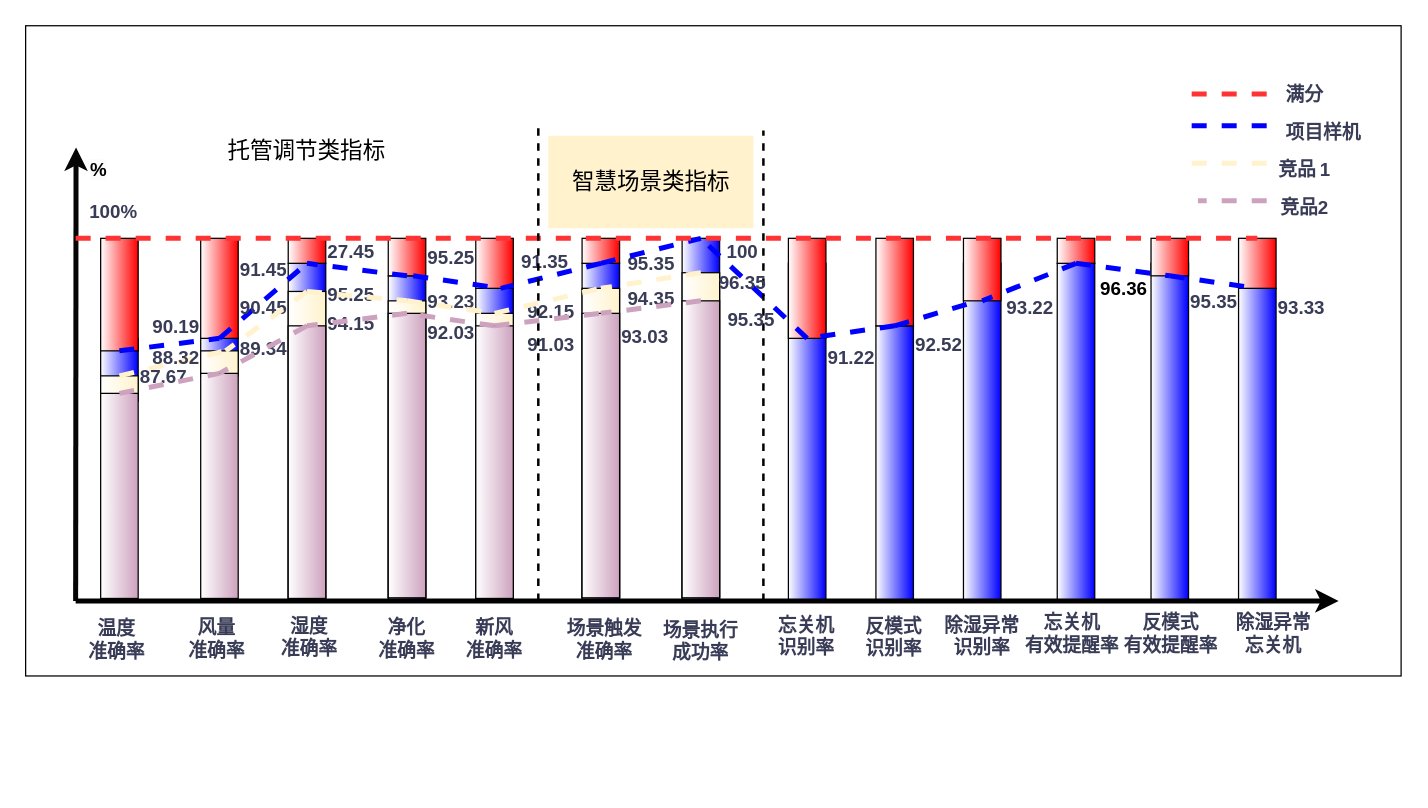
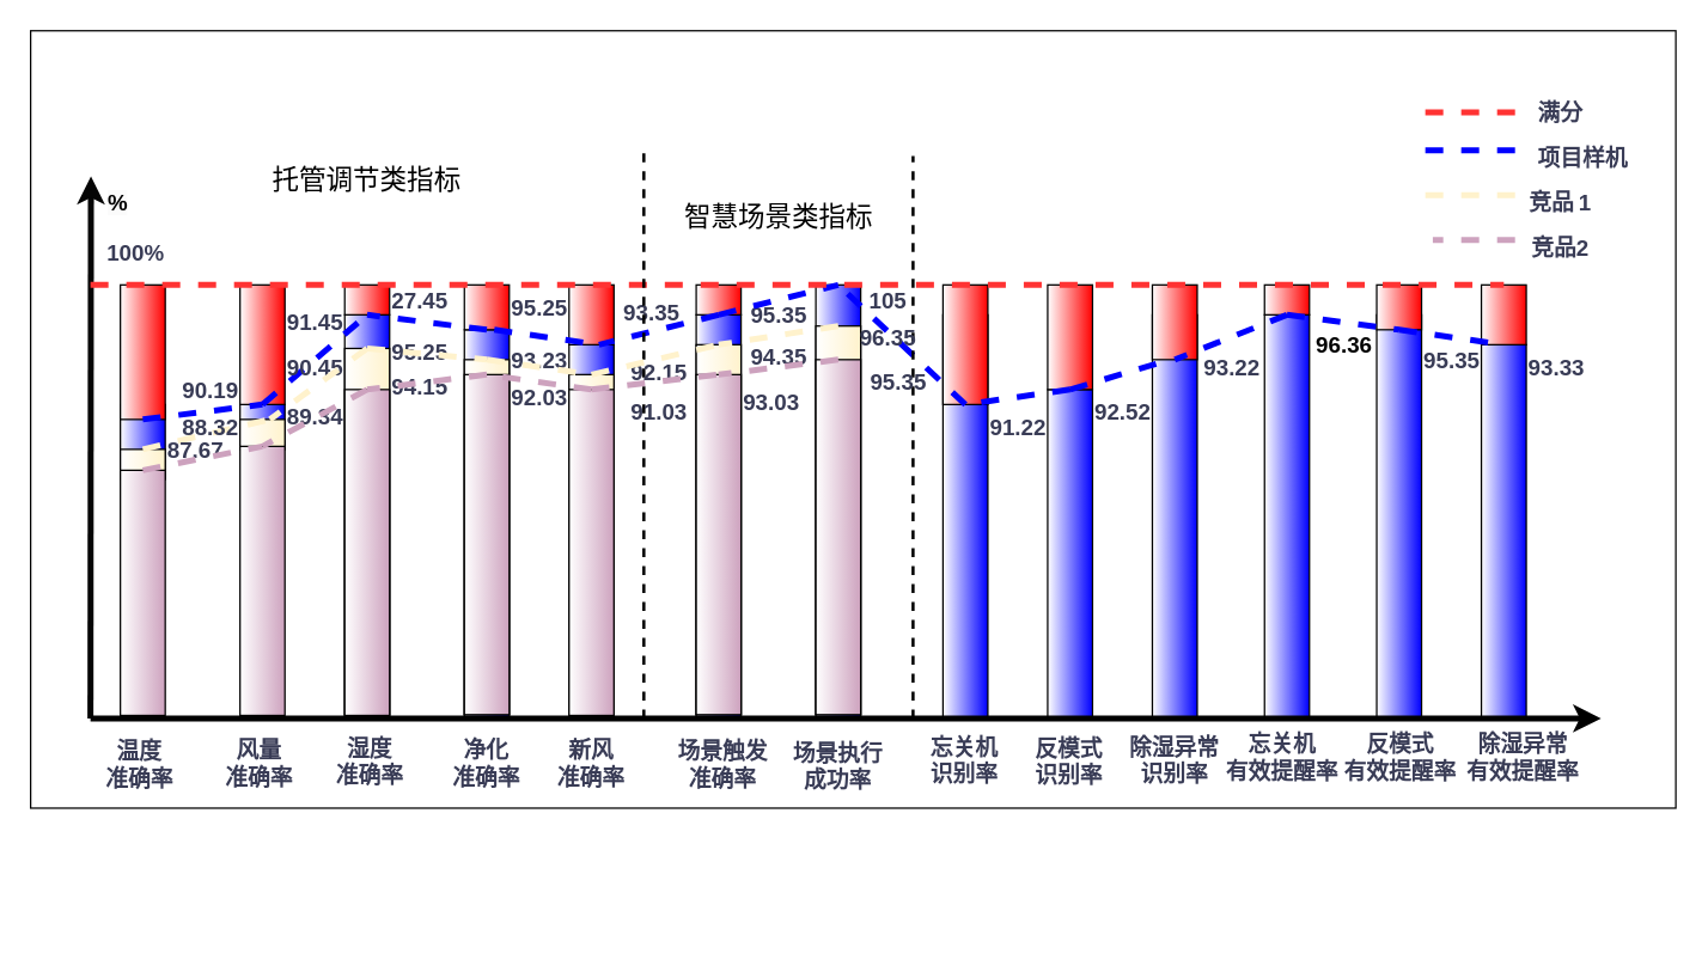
- <mxCell id="77" value="智慧场景类指标" style="rounded=0;whiteSpace=wrap;html=1;fontSize=18;fontStyle=0;strokeColor=#FFFFFF;fillColor=#fff2cc;" parent="1" vertex="1"><mxGeometry x="437.5" y="107.5" width="165" height="75" as="geometry" /></mxCell>
+ <mxCell id="77" value="智慧场景类指标" style="rounded=0;whiteSpace=wrap;html=1;fontSize=18;fontStyle=0;strokeColor=#FFFFFF;" parent="1" vertex="1"><mxGeometry x="437.5" y="107.5" width="165" height="75" as="geometry" /></mxCell>
- <mxCell id="46" value="100" style="text;html=1;align=center;verticalAlign=middle;resizable=0;points=[];autosize=1;strokeColor=none;fillColor=none;labelBackgroundColor=none;fontColor=#393C56;fontSize=15;fontStyle=1;labelBorderColor=none;" parent="1" vertex="1"><mxGeometry x="567.5" y="185" width="50" height="30" as="geometry" /></mxCell>
+ <mxCell id="46" value="105" style="text;html=1;align=center;verticalAlign=middle;resizable=0;points=[];autosize=1;strokeColor=none;fillColor=none;labelBackgroundColor=none;fontColor=#393C56;fontSize=15;fontStyle=1;labelBorderColor=none;" parent="1" vertex="1"><mxGeometry x="567.5" y="185" width="50" height="30" as="geometry" /></mxCell>
- <mxCell id="75" value="91.35" style="text;html=1;align=center;verticalAlign=middle;resizable=0;points=[];autosize=1;strokeColor=none;fillColor=none;labelBackgroundColor=none;fontColor=#393C56;strokeWidth=4;fontSize=15;fontStyle=1;labelBorderColor=none;" parent="1" vertex="1"><mxGeometry x="405" y="192.5" width="60" height="30" as="geometry" /></mxCell>
+ <mxCell id="75" value="93.35" style="text;html=1;align=center;verticalAlign=middle;resizable=0;points=[];autosize=1;strokeColor=none;fillColor=none;labelBackgroundColor=none;fontColor=#393C56;strokeWidth=4;fontSize=15;fontStyle=1;labelBorderColor=none;" parent="1" vertex="1"><mxGeometry x="405" y="192.5" width="60" height="30" as="geometry" /></mxCell>
- <mxCell id="60" value="除湿异常&lt;br&gt;忘关机" style="text;whiteSpace=wrap;html=1;labelBackgroundColor=none;fontColor=#393C56;fontSize=15;fontStyle=1;align=center;" parent="1" vertex="1"><mxGeometry x="978" y="482" width="80" height="40" as="geometry" /></mxCell>
+ <mxCell id="60" value="除湿异常&lt;br&gt;有效提醒率" style="text;whiteSpace=wrap;html=1;labelBackgroundColor=none;fontColor=#393C56;fontSize=15;fontStyle=1;align=center;" parent="1" vertex="1"><mxGeometry x="978" y="482" width="80" height="40" as="geometry" /></mxCell>
